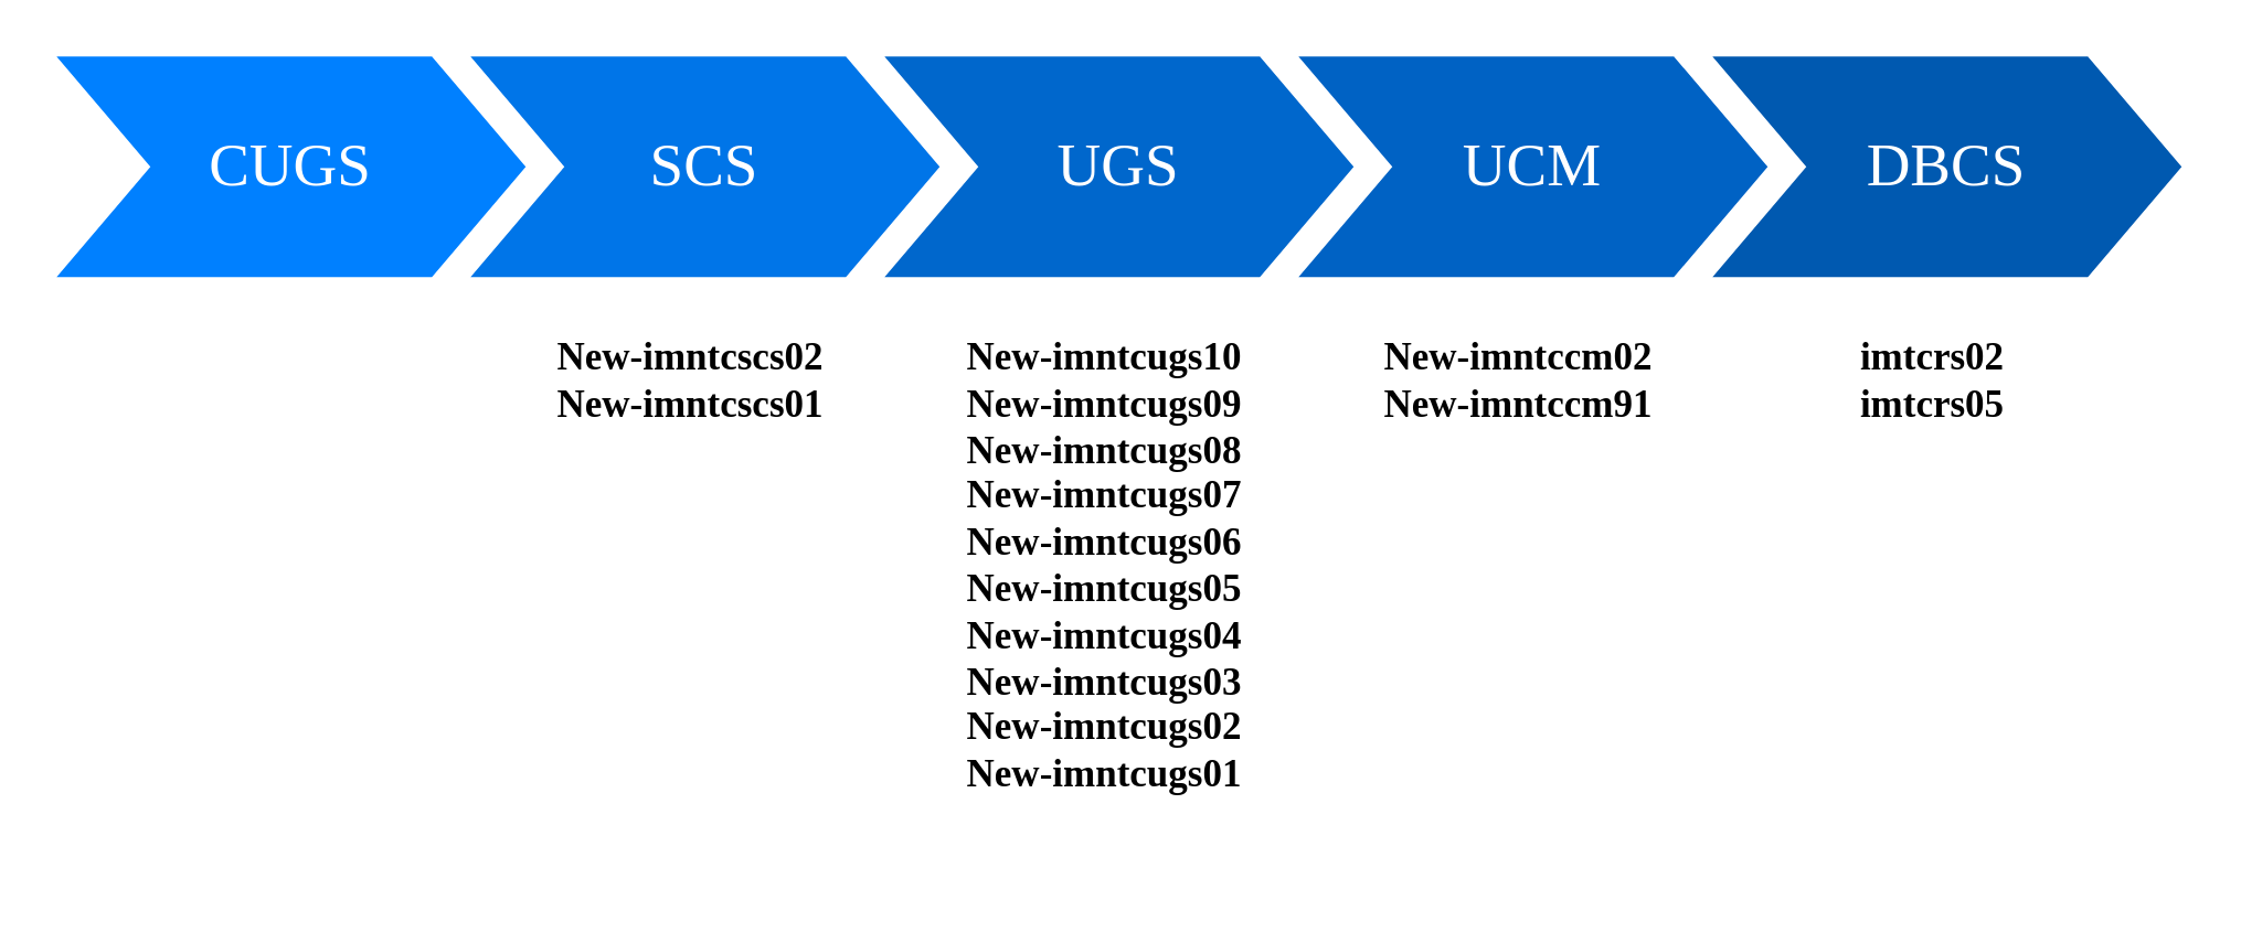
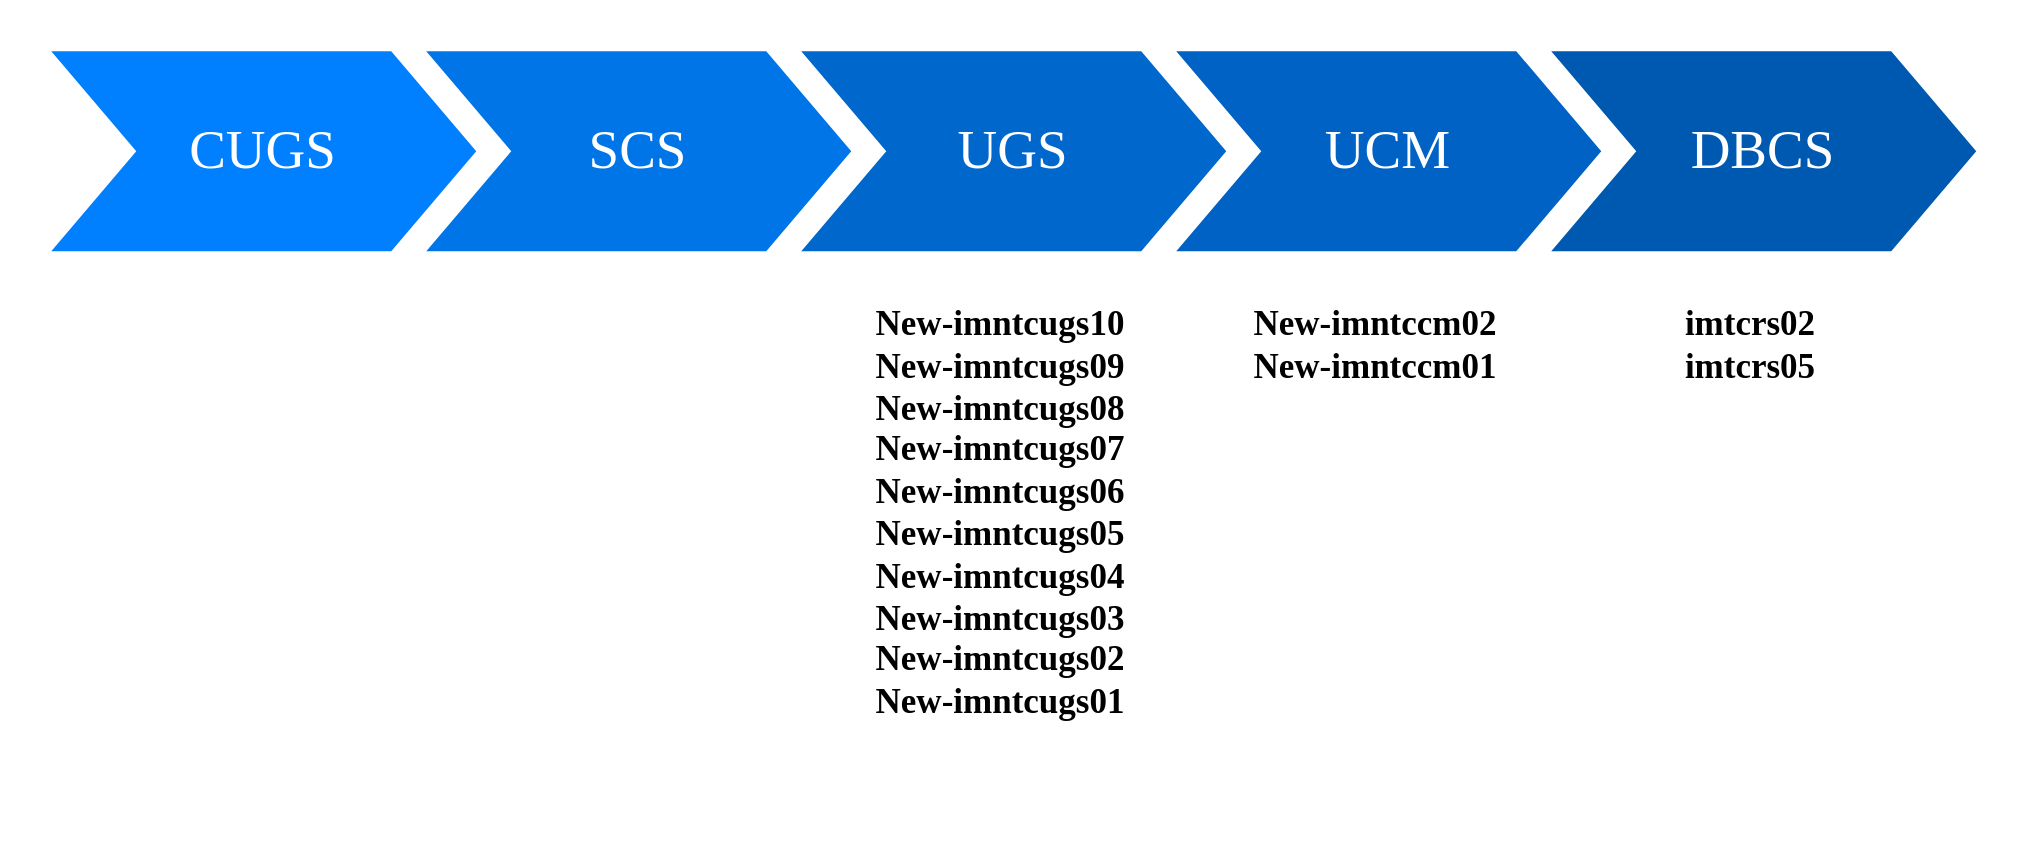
- <mxCell id="10" value="&lt;div style=&quot;font-size: 14px;&quot;&gt;New-imntccm02&lt;/div&gt;&lt;div style=&quot;font-size: 14px;&quot;&gt;New-imntccm91&lt;/div&gt;" style="text;spacingTop=-5;fillColor=#ffffff;whiteSpace=wrap;html=1;align=center;fontSize=14;fontFamily=Pretendard-Regular;fillColor=none;strokeColor=none;fontSource=https%3A%2F%2Fcdn.jsdelivr.net%2Fgh%2FProject-Noonnu%2Fnoonfonts_2107%401.1%2FPretendard-Regular.woff;fontStyle=1" parent="2" vertex="1"><mxGeometry x="460" y="100" width="140" height="200" as="geometry" /></mxCell>
+ <mxCell id="10" value="&lt;div style=&quot;font-size: 14px;&quot;&gt;New-imntccm02&lt;/div&gt;&lt;div style=&quot;font-size: 14px;&quot;&gt;New-imntccm01&lt;/div&gt;" style="text;spacingTop=-5;fillColor=#ffffff;whiteSpace=wrap;html=1;align=center;fontSize=14;fontFamily=Pretendard-Regular;fillColor=none;strokeColor=none;fontSource=https%3A%2F%2Fcdn.jsdelivr.net%2Fgh%2FProject-Noonnu%2Fnoonfonts_2107%401.1%2FPretendard-Regular.woff;fontStyle=1" parent="2" vertex="1"><mxGeometry x="460" y="100" width="140" height="200" as="geometry" /></mxCell>
- <mxCell id="8" value="&lt;div style=&quot;font-size: 14px;&quot;&gt;New-imntcscs02&lt;/div&gt;&lt;div style=&quot;font-size: 14px;&quot;&gt;New-imntcscs01&lt;/div&gt;" style="text;spacingTop=-5;fillColor=#ffffff;whiteSpace=wrap;html=1;align=center;fontSize=14;fontFamily=Pretendard-Regular;fillColor=none;strokeColor=none;fontSource=https%3A%2F%2Fcdn.jsdelivr.net%2Fgh%2FProject-Noonnu%2Fnoonfonts_2107%401.1%2FPretendard-Regular.woff;fontStyle=1" parent="2" vertex="1"><mxGeometry x="160" y="100" width="140" height="200" as="geometry" /></mxCell>
